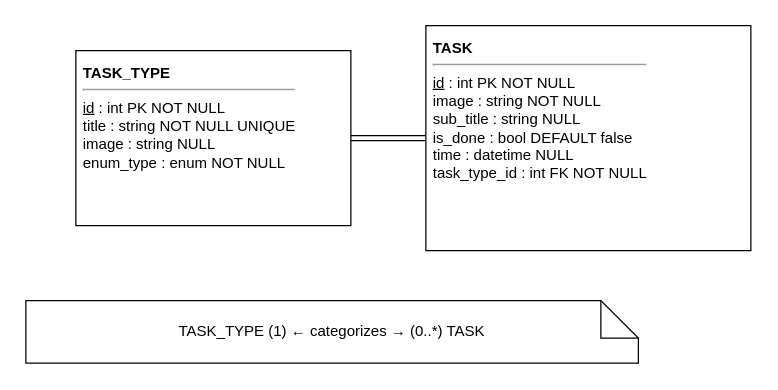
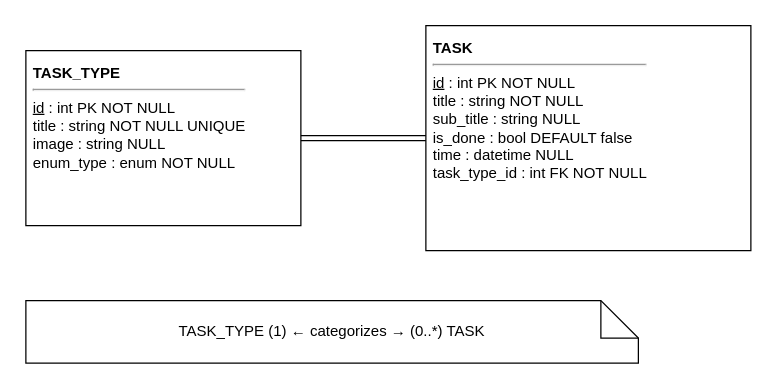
- <mxCell id="3" value="&lt;b&gt;TASK&lt;/b&gt;&lt;hr/&gt;&lt;div&gt;&lt;u&gt;id&lt;/u&gt; : int PK NOT NULL&lt;/div&gt;&lt;div&gt;image : string NOT NULL&lt;/div&gt;&lt;div&gt;sub_title : string NULL&lt;/div&gt;&lt;div&gt;is_done : bool DEFAULT false&lt;/div&gt;&lt;div&gt;time : datetime NULL&lt;/div&gt;&lt;div&gt;task_type_id : int FK NOT NULL&lt;/div&gt;" style="shape=rectangle;rounded=0;whiteSpace=wrap;html=1;align=left;verticalAlign=top;spacing=6;" vertex="1" parent="1"><mxGeometry x="340" y="20" width="260" height="180" as="geometry" /></mxCell>
+ <mxCell id="3" value="&lt;b&gt;TASK&lt;/b&gt;&lt;hr/&gt;&lt;div&gt;&lt;u&gt;id&lt;/u&gt; : int PK NOT NULL&lt;/div&gt;&lt;div&gt;title : string NOT NULL&lt;/div&gt;&lt;div&gt;sub_title : string NULL&lt;/div&gt;&lt;div&gt;is_done : bool DEFAULT false&lt;/div&gt;&lt;div&gt;time : datetime NULL&lt;/div&gt;&lt;div&gt;task_type_id : int FK NOT NULL&lt;/div&gt;" style="shape=rectangle;rounded=0;whiteSpace=wrap;html=1;align=left;verticalAlign=top;spacing=6;" vertex="1" parent="1"><mxGeometry x="340" y="20" width="260" height="180" as="geometry" /></mxCell>
- <mxCell id="2" value="&lt;b&gt;TASK_TYPE&lt;/b&gt;&lt;hr/&gt;&lt;div&gt;&lt;u&gt;id&lt;/u&gt; : int PK NOT NULL&lt;/div&gt;&lt;div&gt;title : string NOT NULL UNIQUE&lt;/div&gt;&lt;div&gt;image : string NULL&lt;/div&gt;&lt;div&gt;enum_type : enum NOT NULL&lt;/div&gt;" style="shape=rectangle;rounded=0;whiteSpace=wrap;html=1;align=left;verticalAlign=top;spacing=6;" vertex="1" parent="1"><mxGeometry x="60" y="40" width="220" height="140" as="geometry" /></mxCell>
+ <mxCell id="2" value="&lt;b&gt;TASK_TYPE&lt;/b&gt;&lt;hr/&gt;&lt;div&gt;&lt;u&gt;id&lt;/u&gt; : int PK NOT NULL&lt;/div&gt;&lt;div&gt;title : string NOT NULL UNIQUE&lt;/div&gt;&lt;div&gt;image : string NULL&lt;/div&gt;&lt;div&gt;enum_type : enum NOT NULL&lt;/div&gt;" style="shape=rectangle;rounded=0;whiteSpace=wrap;html=1;align=left;verticalAlign=top;spacing=6;" vertex="1" parent="1"><mxGeometry x="20" y="40" width="220" height="140" as="geometry" /></mxCell>
